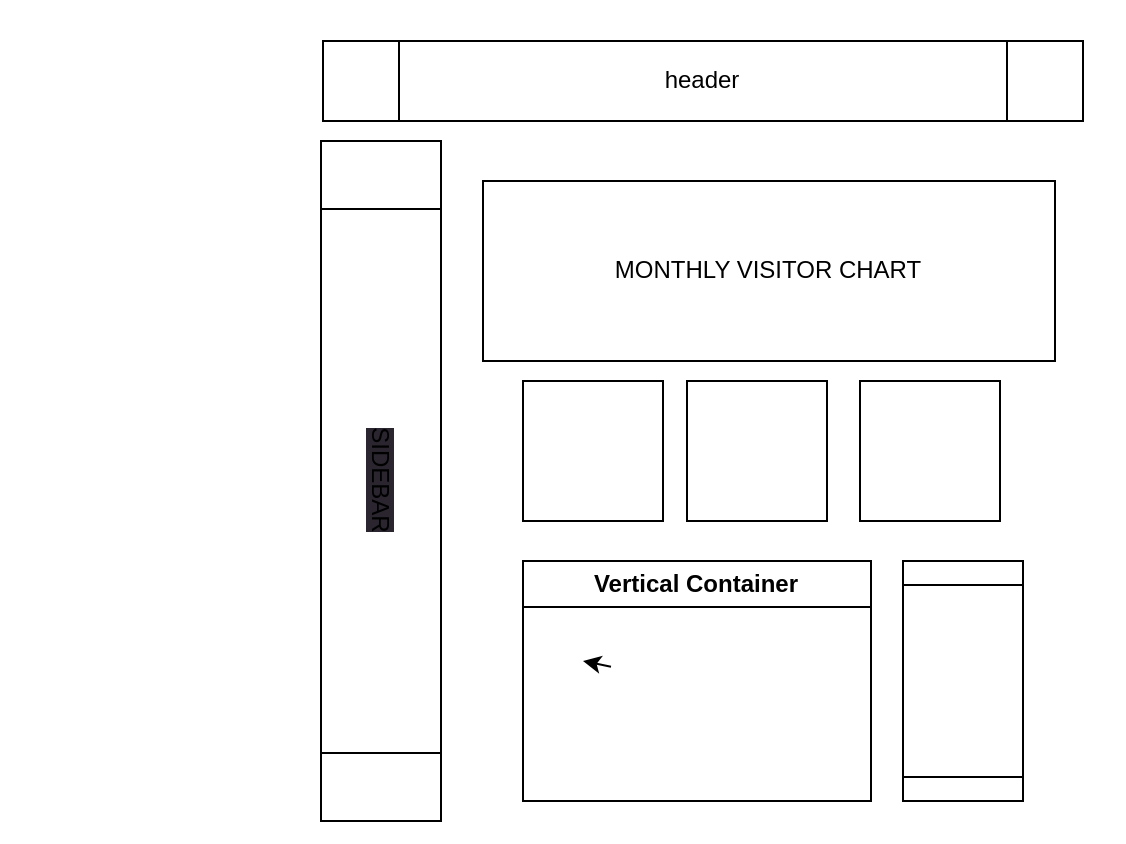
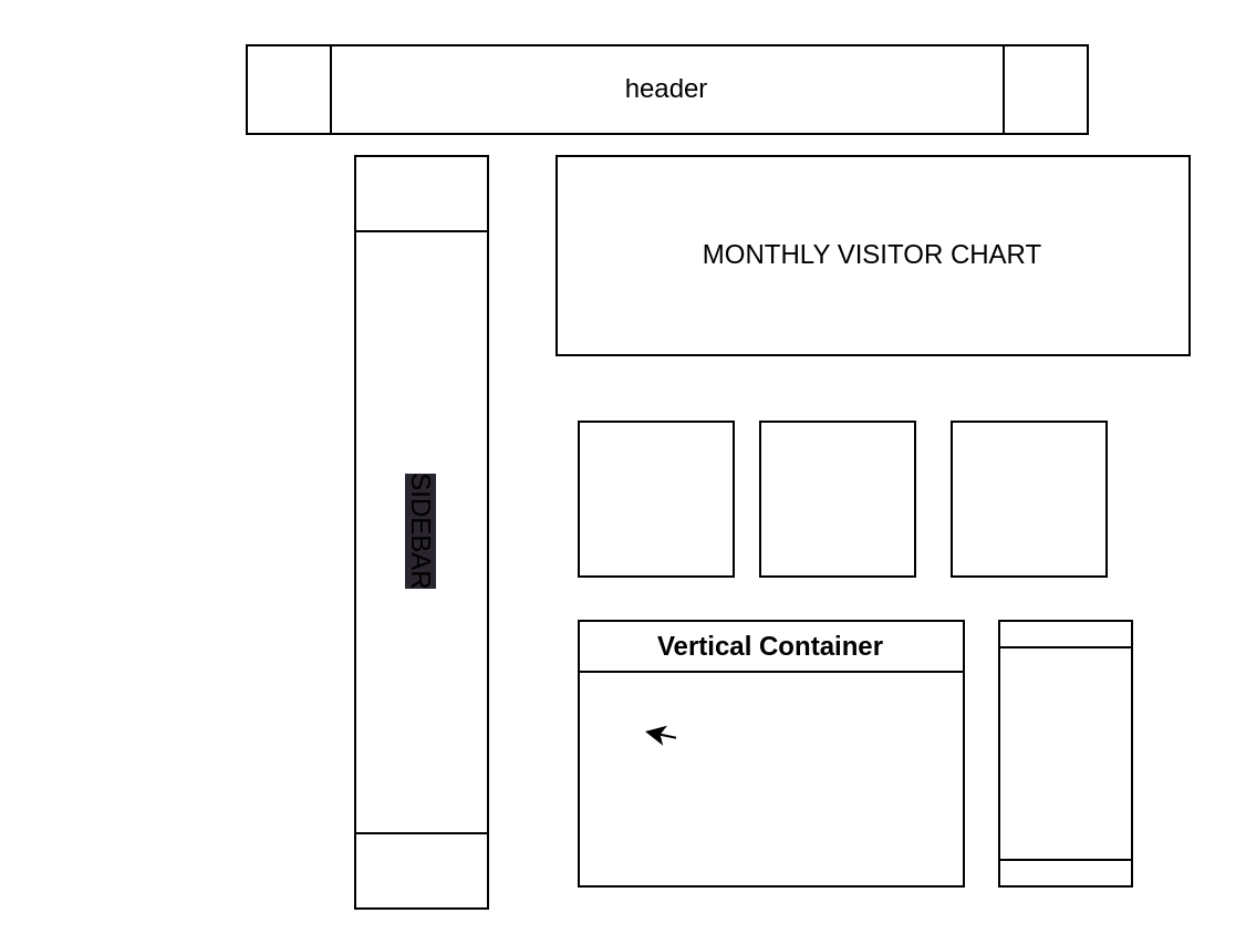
- <mxCell id="11" value="header" style="shape=process;whiteSpace=wrap;html=1;backgroundOutline=1;" vertex="1" parent="1"><mxGeometry x="161" y="20" width="380" height="40" as="geometry" /></mxCell>
+ <mxCell id="11" value="header" style="shape=process;whiteSpace=wrap;html=1;backgroundOutline=1;" vertex="1" parent="1"><mxGeometry x="111" y="20" width="380" height="40" as="geometry" /></mxCell>
- <mxCell id="2" value="MONTHLY VISITOR CHART" style="rounded=0;whiteSpace=wrap;html=1;" vertex="1" parent="1"><mxGeometry x="241" y="90" width="286" height="90" as="geometry" /></mxCell>
+ <mxCell id="2" value="MONTHLY VISITOR CHART" style="rounded=0;whiteSpace=wrap;html=1;" vertex="1" parent="1"><mxGeometry x="251" y="70" width="286" height="90" as="geometry" /></mxCell>
